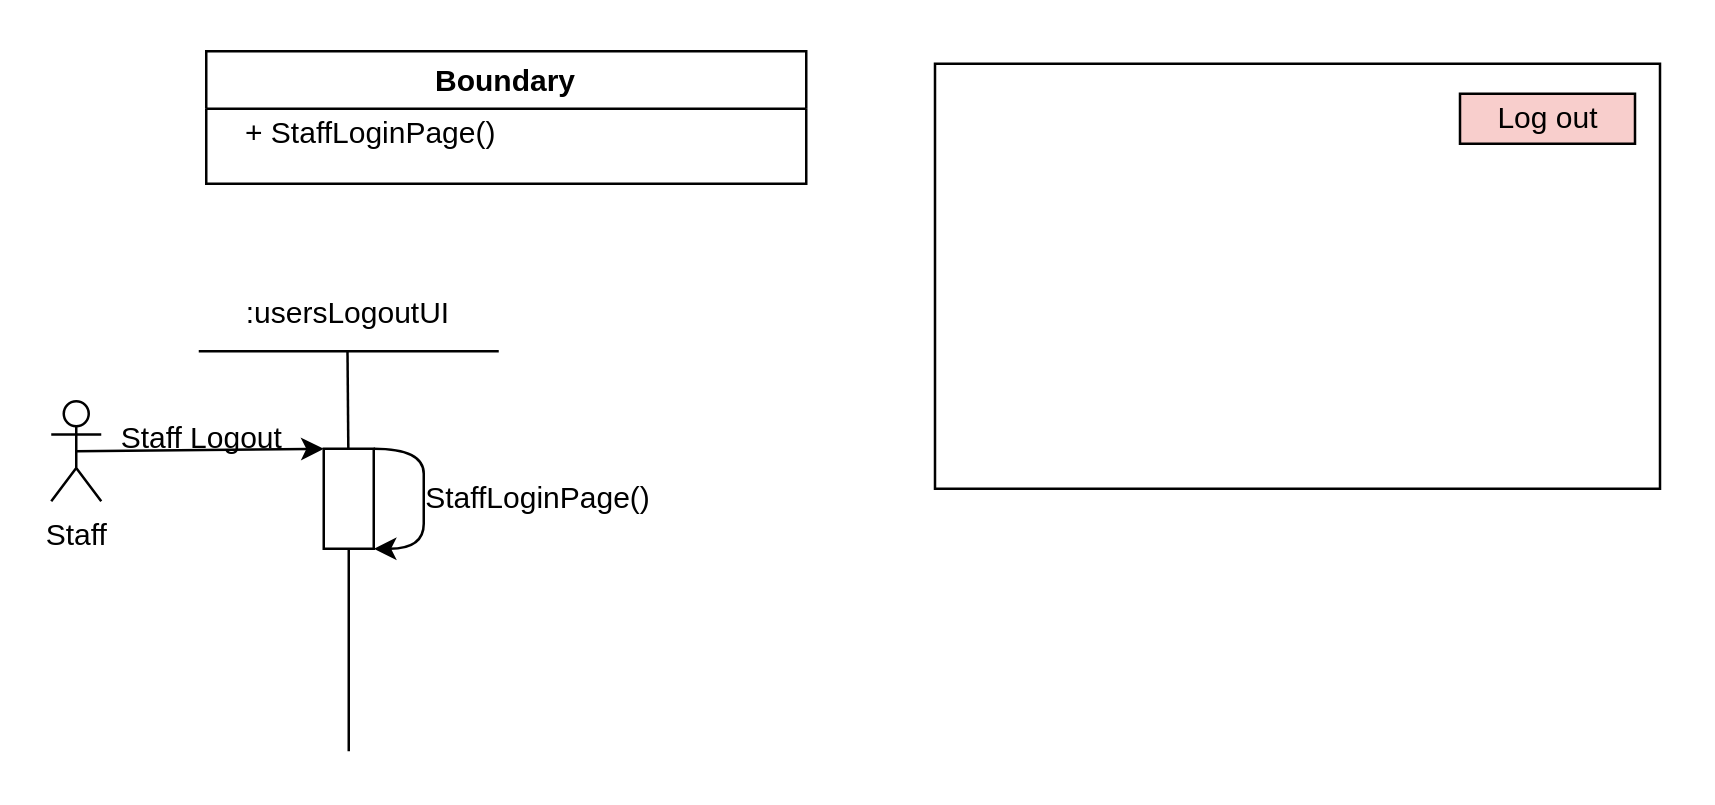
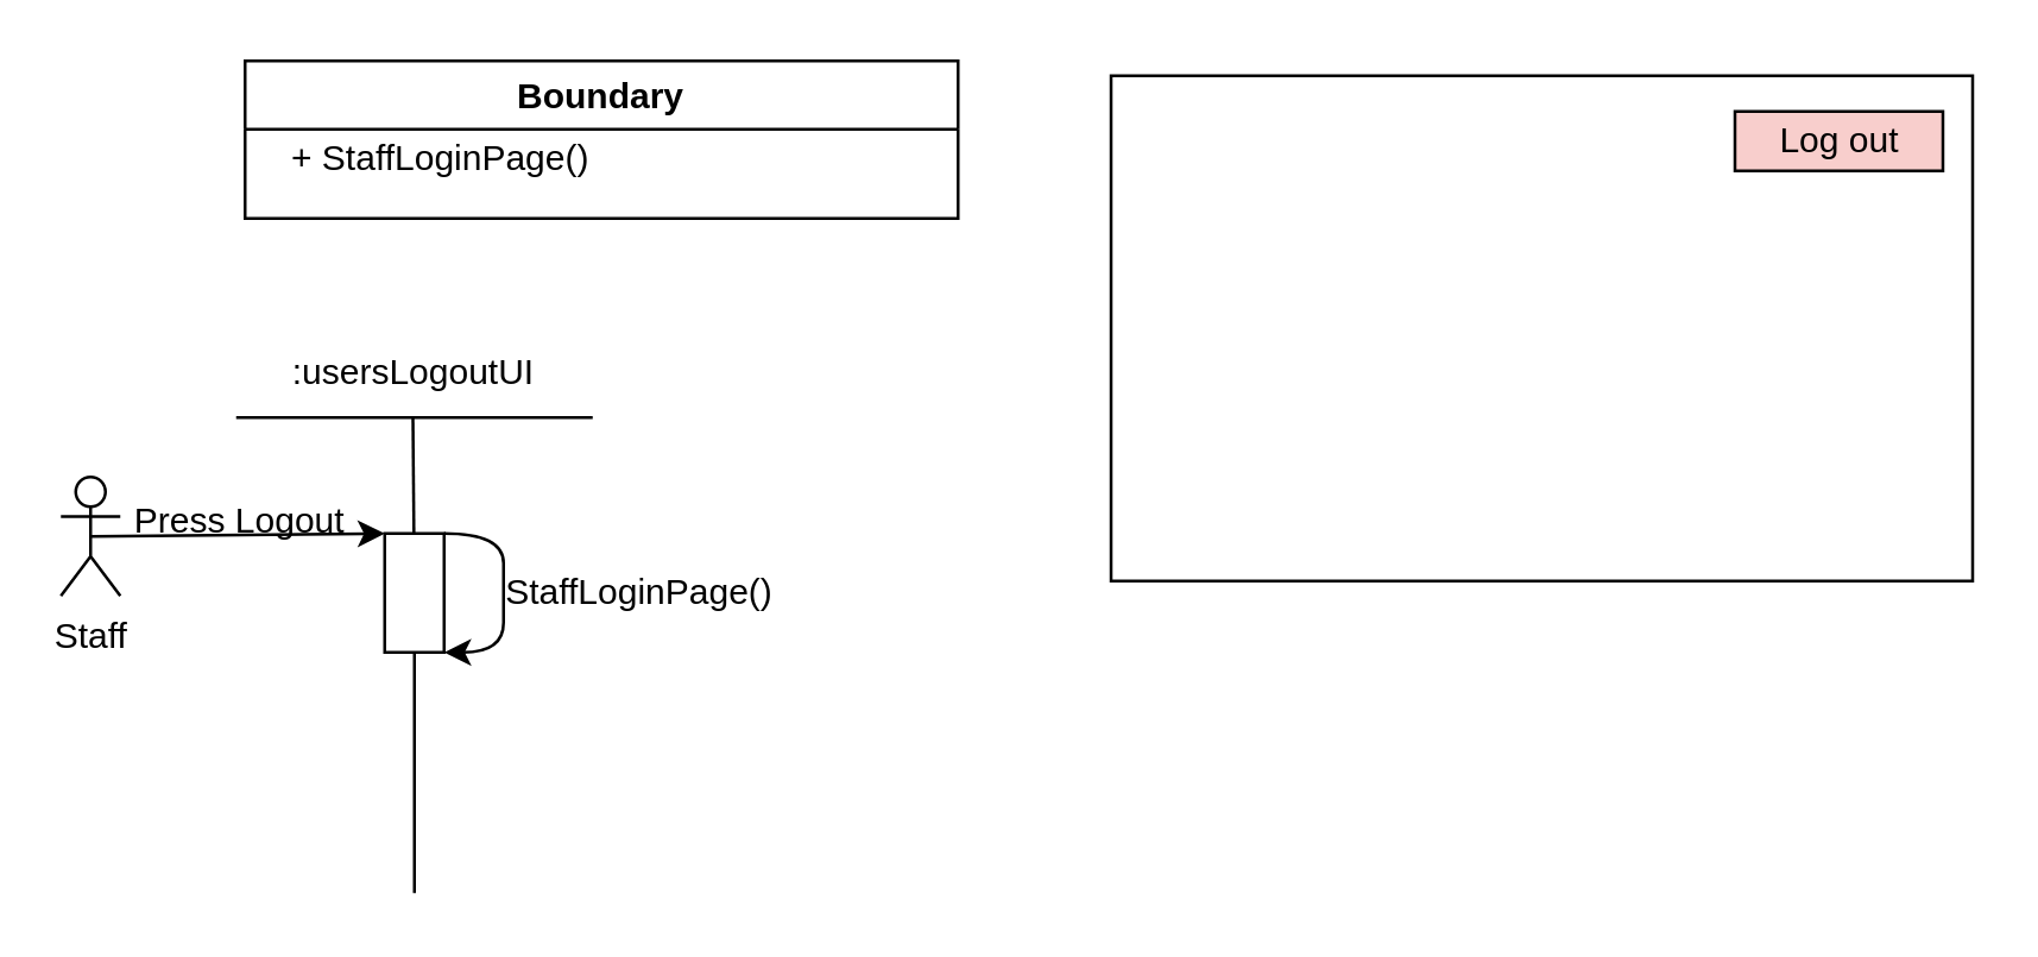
- <mxCell id="15" value="Staff Logout" style="text;html=1;align=center;verticalAlign=middle;resizable=0;points=[];autosize=1;strokeColor=none;fillColor=none;" parent="1" vertex="1"><mxGeometry x="35" y="165" width="90" height="20" as="geometry" /></mxCell>
+ <mxCell id="15" value="Press Logout" style="text;html=1;align=center;verticalAlign=middle;resizable=0;points=[];autosize=1;strokeColor=none;fillColor=none;" parent="1" vertex="1"><mxGeometry x="35" y="165" width="90" height="20" as="geometry" /></mxCell>
